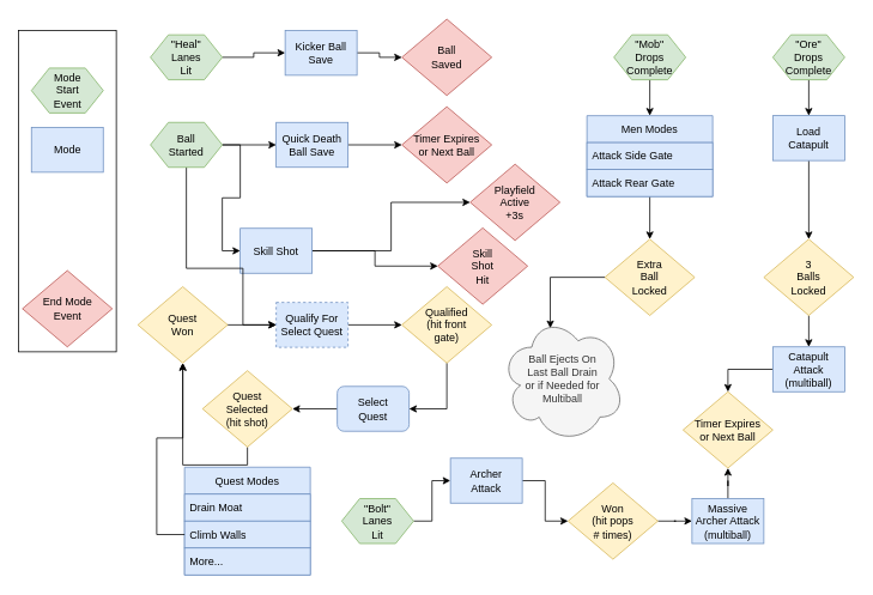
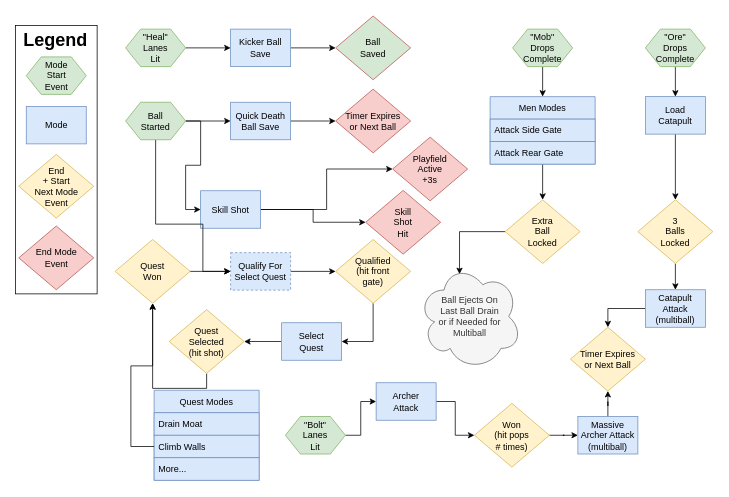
+ <mxCell id="62" value="&lt;h1&gt;Legend&lt;/h1&gt;" style="text;html=1;strokeColor=none;fillColor=none;spacing=5;spacingTop=-20;whiteSpace=wrap;overflow=hidden;rounded=0;" parent="1" vertex="1"><mxGeometry x="25.5" y="33" width="99" height="37" as="geometry" /></mxCell>
- <mxCell id="49" value="Kicker Ball&lt;br&gt;Save" style="rounded=0;whiteSpace=wrap;html=1;fillColor=#dae8fc;strokeColor=#6c8ebf;" parent="1" vertex="1"><mxGeometry x="317" y="33" width="80" height="50" as="geometry" /></mxCell>
+ <mxCell id="49" value="Kicker Ball&lt;br&gt;Save" style="rounded=0;whiteSpace=wrap;html=1;fillColor=#dae8fc;strokeColor=#6c8ebf;" parent="1" vertex="1"><mxGeometry x="307" y="38" width="80" height="50" as="geometry" /></mxCell>
- <mxCell id="59" value="Ball&lt;br&gt;Saved" style="rhombus;whiteSpace=wrap;html=1;fillColor=#f8cecc;strokeColor=#b85450;" parent="1" vertex="1"><mxGeometry x="447" y="20.5" width="100" height="85" as="geometry" /></mxCell>
+ <mxCell id="59" value="Ball&lt;br&gt;Saved" style="rhombus;whiteSpace=wrap;html=1;fillColor=#d5e8d4;strokeColor=#b85450;" parent="1" vertex="1"><mxGeometry x="447" y="20.5" width="100" height="85" as="geometry" /></mxCell>
+ <mxCell id="65" value="End&lt;br&gt;+ Start&lt;br&gt;Next Mode&lt;br&gt;Event" style="rhombus;whiteSpace=wrap;html=1;fillColor=#fff2cc;strokeColor=#d6b656;" parent="1" vertex="1"><mxGeometry x="24.5" y="205" width="100" height="85" as="geometry" /></mxCell>
- <mxCell id="11" value="Select&lt;br&gt;Quest" style="whiteSpace=wrap;html=1;fillColor=#dae8fc;strokeColor=#6c8ebf;rounded=1;" parent="1" vertex="1"><mxGeometry x="375" y="429.5" width="80" height="50" as="geometry" /></mxCell>
+ <mxCell id="11" value="Select&lt;br&gt;Quest" style="rounded=0;whiteSpace=wrap;html=1;fillColor=#dae8fc;strokeColor=#6c8ebf;" parent="1" vertex="1"><mxGeometry x="375" y="429.5" width="80" height="50" as="geometry" /></mxCell>
